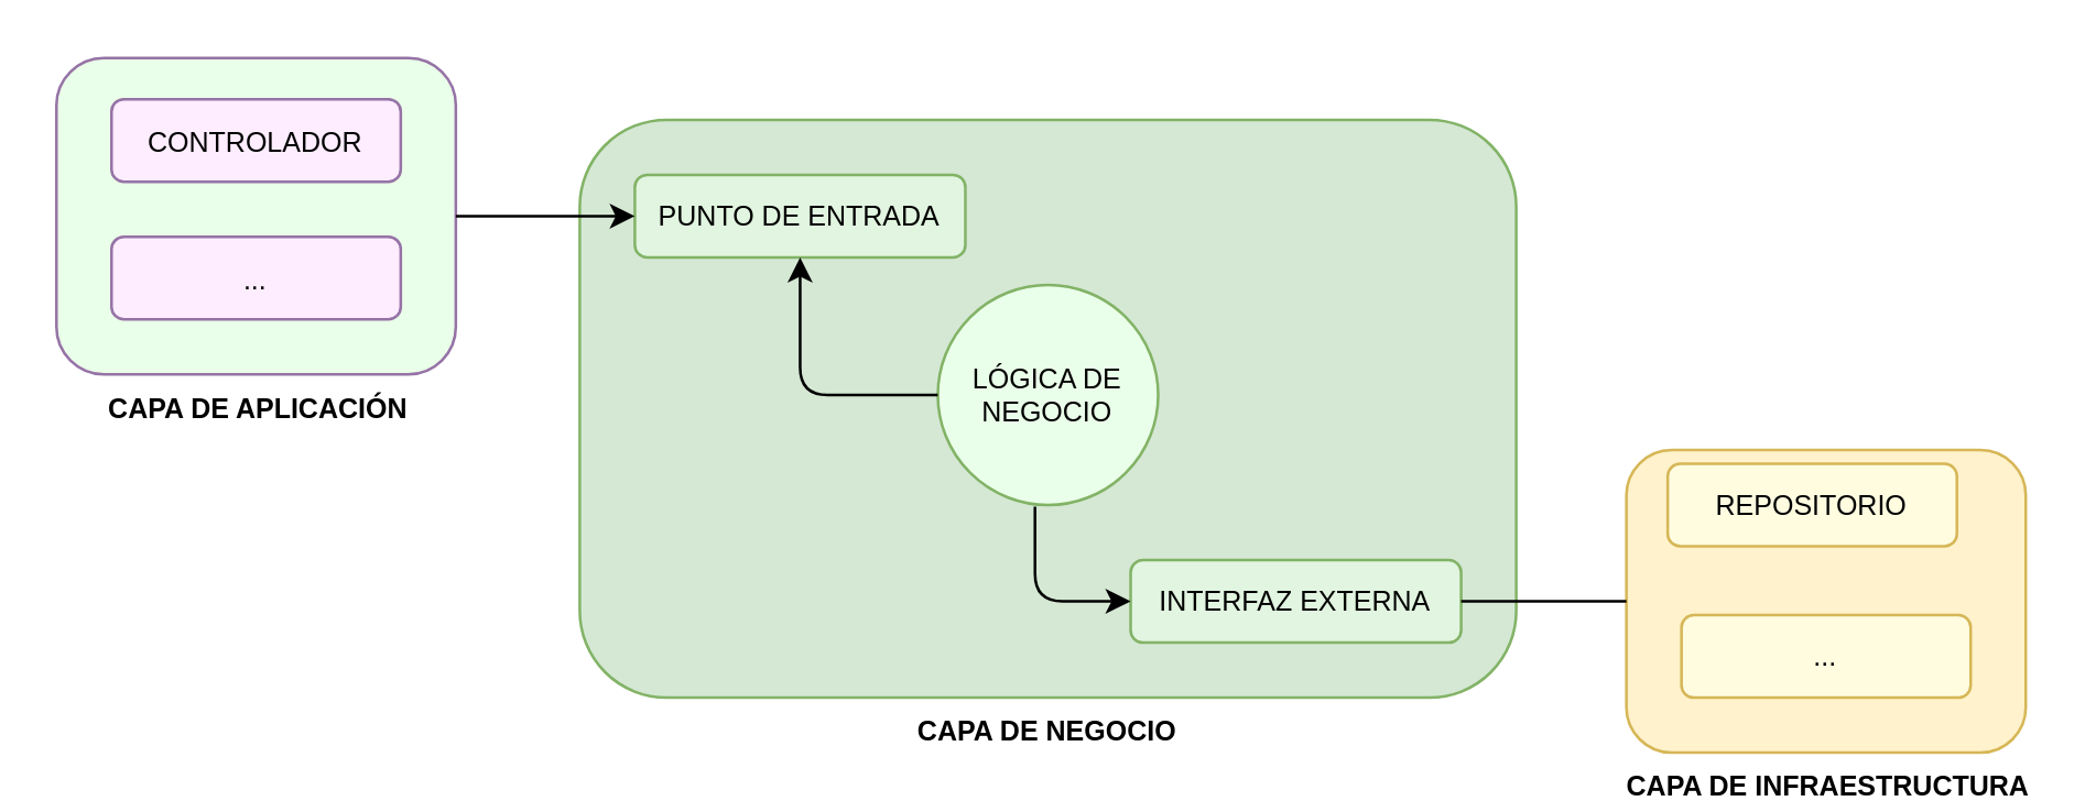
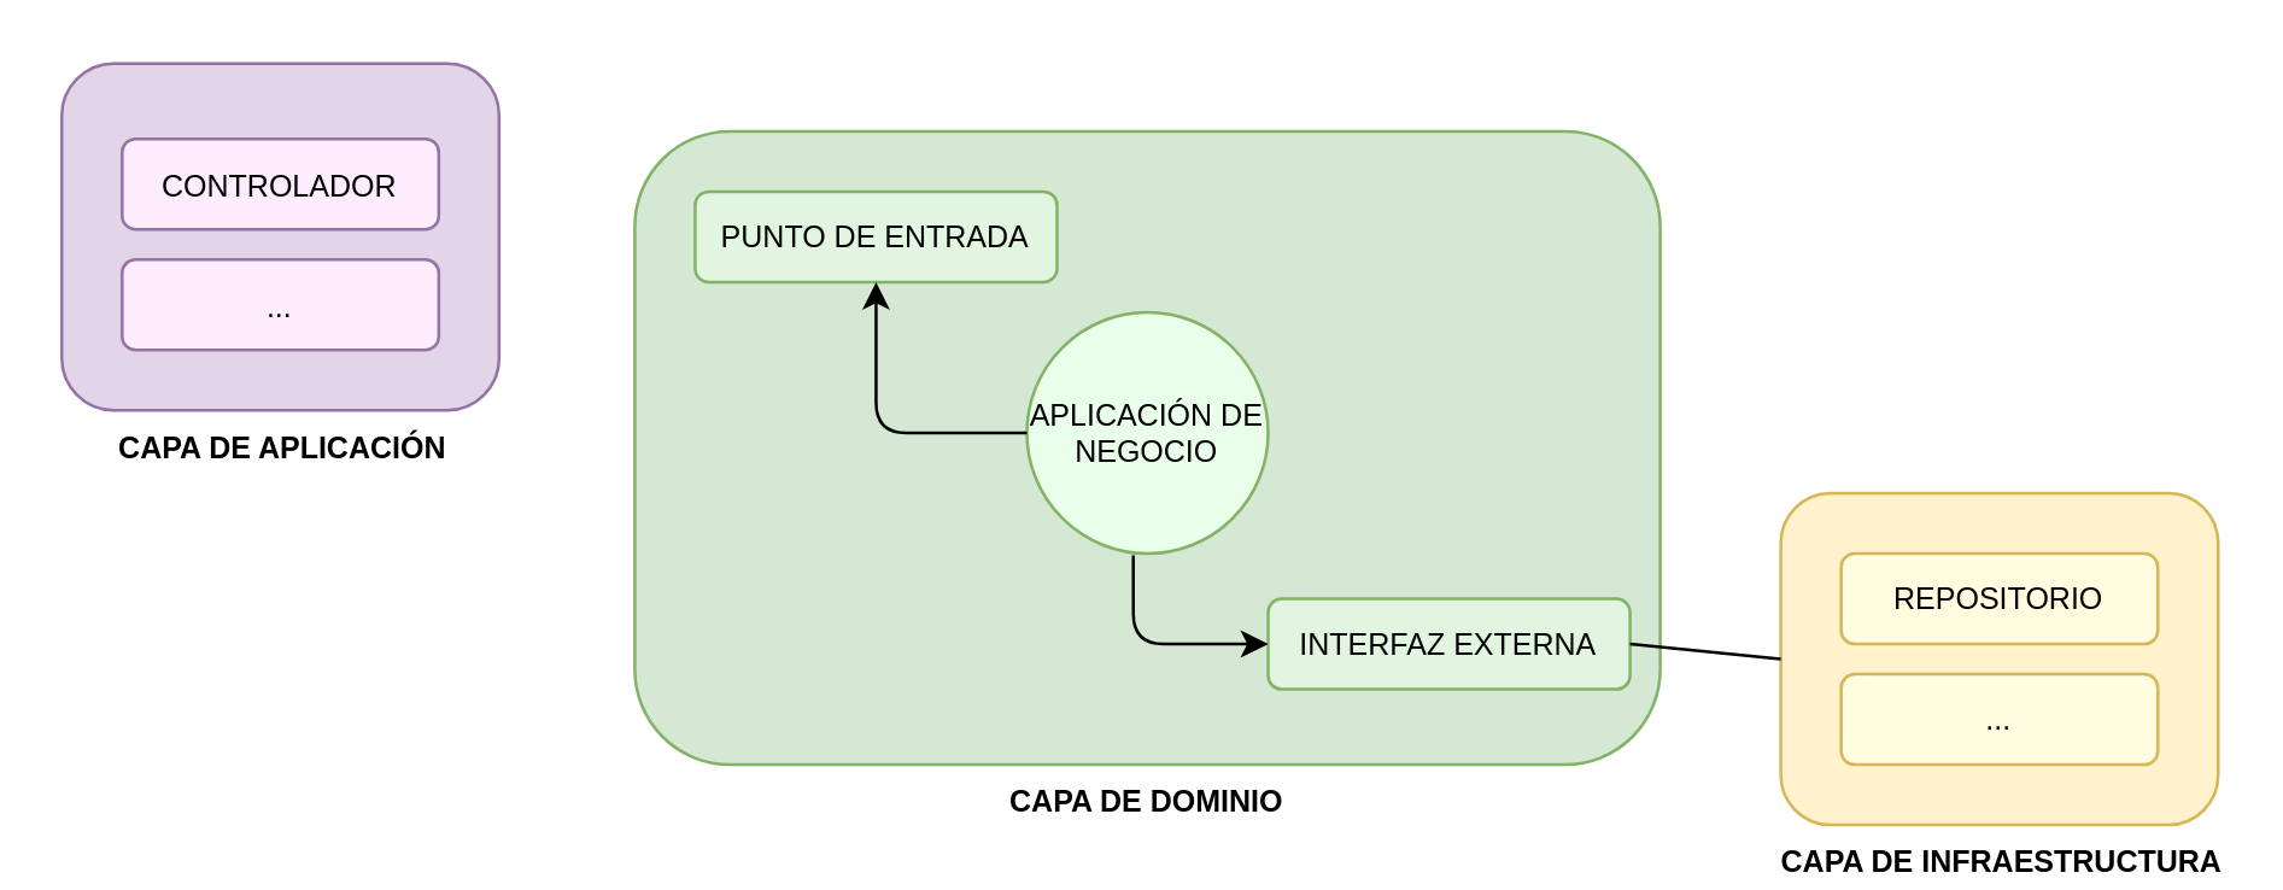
- <mxCell id="4" value="CONTROLADOR" style="rounded=1;whiteSpace=wrap;fillColor=#FEEDFF;strokeColor=#9673A6;align=center;verticalAlign=middle;html=1;labelBorderColor=none;labelBackgroundColor=none;fontSize=10;" vertex="1" parent="1"><mxGeometry x="40" y="35.5" width="105" height="30" as="geometry" /></mxCell>
+ <mxCell id="4" value="CONTROLADOR" style="rounded=1;whiteSpace=wrap;fillColor=#FEEDFF;strokeColor=#9673A6;align=center;verticalAlign=middle;html=1;labelBorderColor=none;labelBackgroundColor=none;fontSize=10;" vertex="1" parent="1"><mxGeometry x="40" y="45.5" width="105" height="30" as="geometry" /></mxCell>
- <mxCell id="2" value="CAPA DE APLICACIÓN" style="rounded=1;html=1;labelPosition=center;verticalLabelPosition=bottom;align=center;verticalAlign=top;fillColor=#eaffe9;strokeColor=#9673a6;horizontal=1;fontStyle=1;fontSize=10;" vertex="1" parent="1"><mxGeometry x="20" y="20.5" width="145" height="115" as="geometry" /></mxCell>
+ <mxCell id="2" value="CAPA DE APLICACIÓN" style="rounded=1;html=1;labelPosition=center;verticalLabelPosition=bottom;align=center;verticalAlign=top;fillColor=#e1d5e7;strokeColor=#9673a6;horizontal=1;fontStyle=1;fontSize=10;" vertex="1" parent="1"><mxGeometry x="20" y="20.5" width="145" height="115" as="geometry" /></mxCell>
- <mxCell id="14" value="" style="endArrow=classic;html=1;rounded=0;entryX=0;entryY=0.5;entryDx=0;entryDy=0;exitX=1;exitY=0.5;exitDx=0;exitDy=0;" edge="1" parent="1" source="2" target="6"><mxGeometry width="50" height="50" relative="1" as="geometry"><mxPoint x="165" y="93" as="sourcePoint" /><mxPoint x="215" y="43" as="targetPoint" /></mxGeometry></mxCell>
- <mxCell id="5" value="LÓGICA DE NEGOCIO" style="ellipse;whiteSpace=wrap;html=1;aspect=fixed;fontSize=10;fillColor=#EAFFE9;strokeColor=#82b366;" vertex="1" parent="1"><mxGeometry x="340" y="103" width="80" height="80" as="geometry" /></mxCell>
+ <mxCell id="5" value="APLICACIÓN DE NEGOCIO" style="ellipse;whiteSpace=wrap;html=1;aspect=fixed;fontSize=10;fillColor=#EAFFE9;strokeColor=#82b366;" vertex="1" parent="1"><mxGeometry x="340" y="103" width="80" height="80" as="geometry" /></mxCell>
- <mxCell id="11" value="REPOSITORIO" style="rounded=1;whiteSpace=wrap;fillColor=#FFFCE0;strokeColor=#d6b656;align=center;verticalAlign=middle;html=1;labelBorderColor=none;labelBackgroundColor=none;fontSize=10;" vertex="1" parent="1"><mxGeometry x="605" y="168" width="105" height="30" as="geometry" /></mxCell>
+ <mxCell id="11" value="REPOSITORIO" style="rounded=1;whiteSpace=wrap;fillColor=#FFFCE0;strokeColor=#d6b656;align=center;verticalAlign=middle;html=1;labelBorderColor=none;labelBackgroundColor=none;fontSize=10;" vertex="1" parent="1"><mxGeometry x="610" y="183" width="105" height="30" as="geometry" /></mxCell>
- <mxCell id="8" value="INTERFAZ EXTERNA" style="rounded=1;whiteSpace=wrap;fillColor=#E1F5E0;strokeColor=#82b366;align=center;verticalAlign=middle;html=1;labelBorderColor=none;labelBackgroundColor=none;fontSize=10;" vertex="1" parent="1"><mxGeometry x="410" y="203" width="120" height="30" as="geometry" /></mxCell>
+ <mxCell id="8" value="INTERFAZ EXTERNA" style="rounded=1;whiteSpace=wrap;fillColor=#E1F5E0;strokeColor=#82b366;align=center;verticalAlign=middle;html=1;labelBorderColor=none;labelBackgroundColor=none;fontSize=10;" vertex="1" parent="1"><mxGeometry x="420" y="198" width="120" height="30" as="geometry" /></mxCell>
- <mxCell id="3" value="CAPA DE NEGOCIO" style="rounded=1;whiteSpace=wrap;html=1;labelPosition=center;verticalLabelPosition=bottom;align=center;verticalAlign=top;fontStyle=1;fontSize=10;fillColor=#d5e8d4;strokeColor=#82b366;" vertex="1" parent="1"><mxGeometry x="210" y="43" width="340" height="210" as="geometry" /></mxCell>
+ <mxCell id="3" value="CAPA DE DOMINIO" style="rounded=1;whiteSpace=wrap;html=1;labelPosition=center;verticalLabelPosition=bottom;align=center;verticalAlign=top;fontStyle=1;fontSize=10;fillColor=#d5e8d4;strokeColor=#82b366;" vertex="1" parent="1"><mxGeometry x="210" y="43" width="340" height="210" as="geometry" /></mxCell>
